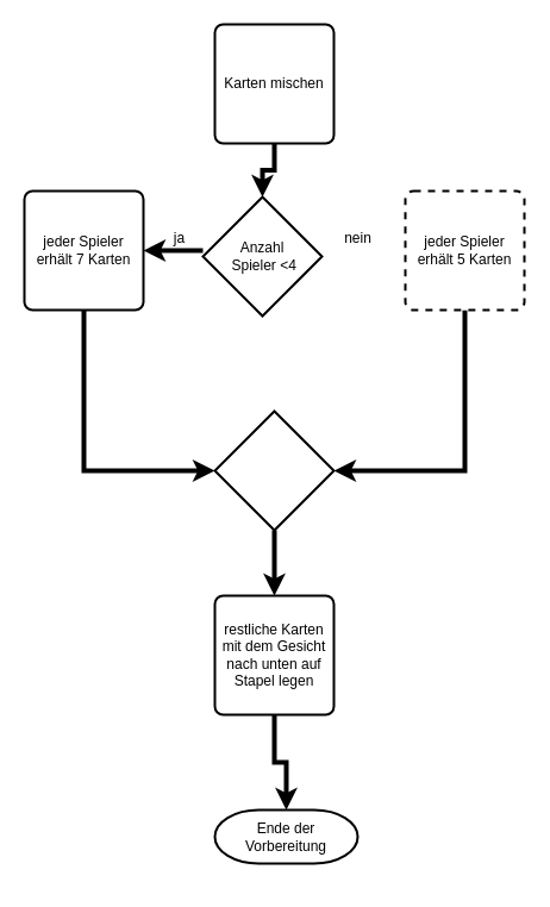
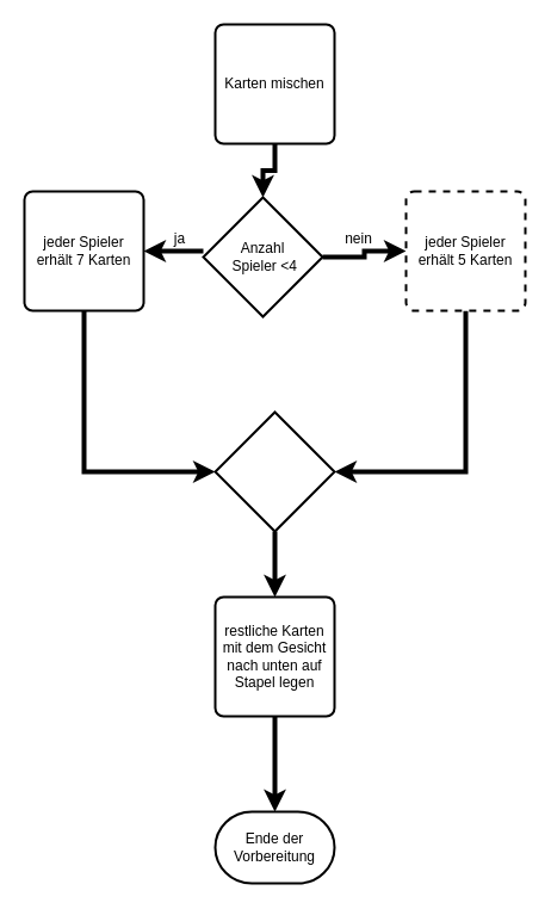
+ <mxCell id="5" value="" style="edgeStyle=orthogonalEdgeStyle;rounded=0;orthogonalLoop=1;jettySize=auto;html=1;strokeWidth=4;" parent="1" source="6" target="11" edge="1"><mxGeometry relative="1" as="geometry" /></mxCell>
- <mxCell id="17" value="Ende der Vorbereitung" style="strokeWidth=2;html=1;shape=mxgraph.flowchart.terminator;whiteSpace=wrap;" parent="1" vertex="1"><mxGeometry x="180" y="680" width="120" height="45" as="geometry" /></mxCell>
+ <mxCell id="17" value="Ende der Vorbereitung" style="strokeWidth=2;html=1;shape=mxgraph.flowchart.terminator;whiteSpace=wrap;" parent="1" vertex="1"><mxGeometry x="180" y="680" width="100" height="60" as="geometry" /></mxCell>
